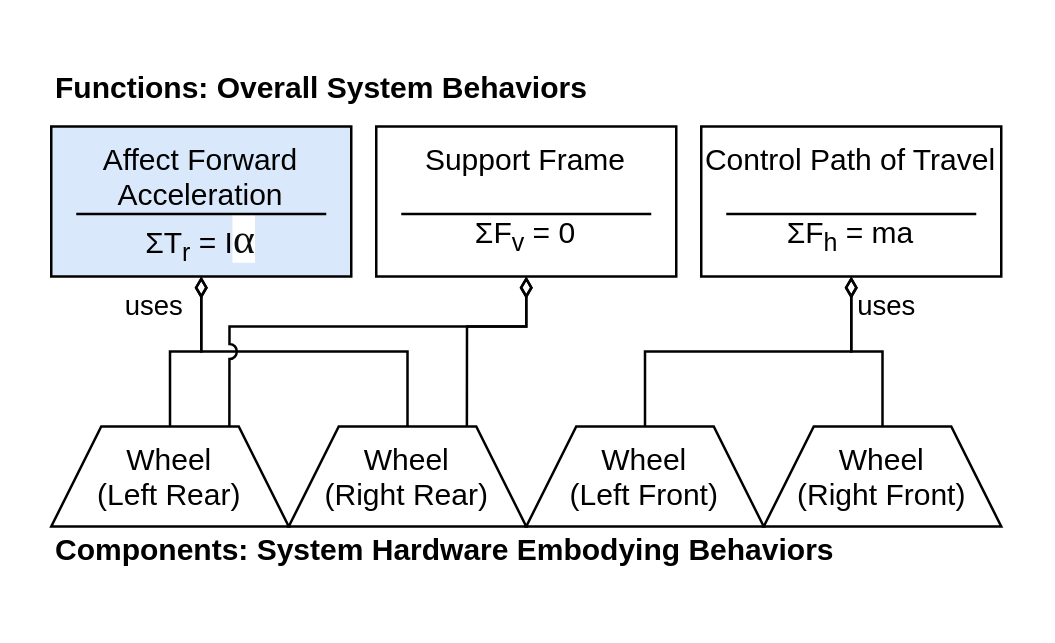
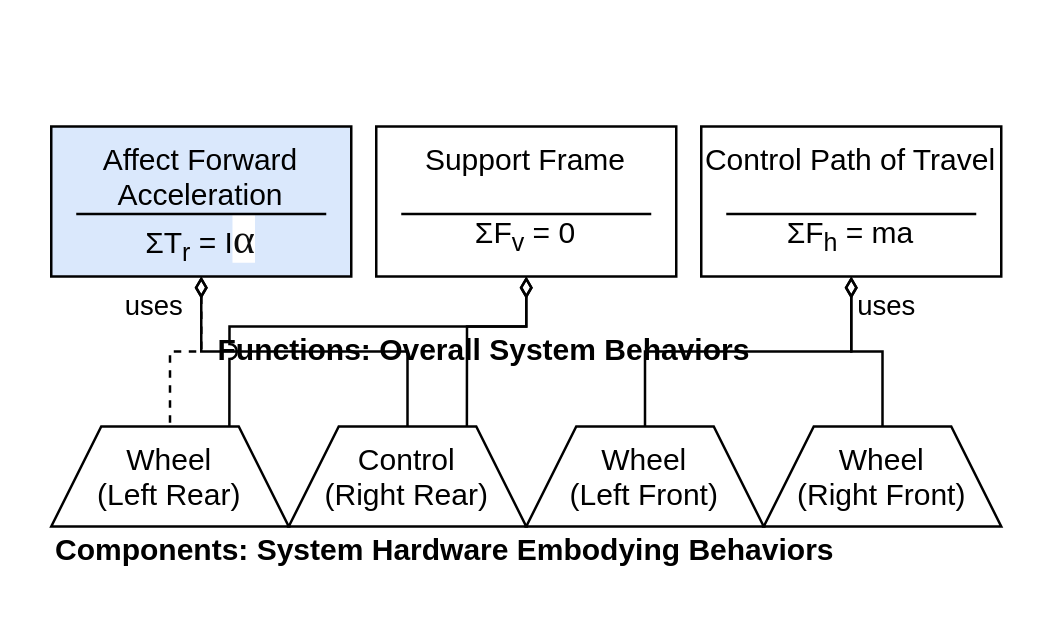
- <mxCell id="20" value="&lt;b&gt;Functions: Overall System Behaviors&lt;/b&gt;" style="text;html=1;align=left;verticalAlign=middle;whiteSpace=wrap;rounded=0;" parent="1" vertex="1"><mxGeometry x="20" y="20" width="220" height="30" as="geometry" /></mxCell>
+ <mxCell id="20" value="&lt;b&gt;Functions: Overall System Behaviors&lt;/b&gt;" style="text;html=1;align=left;verticalAlign=middle;whiteSpace=wrap;rounded=0;" parent="1" vertex="1"><mxGeometry x="85" y="125" width="220" height="30" as="geometry" /></mxCell>
- <mxCell id="4" style="rounded=0;orthogonalLoop=1;jettySize=auto;html=1;entryX=0.5;entryY=0;entryDx=0;entryDy=0;startArrow=diamondThin;startFill=0;edgeStyle=orthogonalEdgeStyle;exitX=0.5;exitY=1;exitDx=0;exitDy=0;endArrow=none;endFill=0;" parent="1" source="6" target="13" edge="1"><mxGeometry relative="1" as="geometry"><mxPoint x="80" y="110" as="sourcePoint" /></mxGeometry></mxCell>
+ <mxCell id="4" style="rounded=0;orthogonalLoop=1;jettySize=auto;html=1;entryX=0.5;entryY=0;entryDx=0;entryDy=0;startArrow=diamondThin;startFill=0;edgeStyle=orthogonalEdgeStyle;exitX=0.5;exitY=1;exitDx=0;exitDy=0;endArrow=none;endFill=0;dashed=1;" parent="1" source="6" target="13" edge="1"><mxGeometry relative="1" as="geometry"><mxPoint x="80" y="110" as="sourcePoint" /></mxGeometry></mxCell>
- <mxCell id="14" value="Wheel&lt;br&gt;(Right Rear)" style="shape=trapezoid;perimeter=trapezoidPerimeter;whiteSpace=wrap;html=1;fixedSize=1;verticalAlign=top;" parent="1" vertex="1"><mxGeometry x="115" y="170" width="95" height="40" as="geometry" /></mxCell>
+ <mxCell id="14" value="Control&lt;br&gt;(Right Rear)" style="shape=trapezoid;perimeter=trapezoidPerimeter;whiteSpace=wrap;html=1;fixedSize=1;verticalAlign=top;" parent="1" vertex="1"><mxGeometry x="115" y="170" width="95" height="40" as="geometry" /></mxCell>
